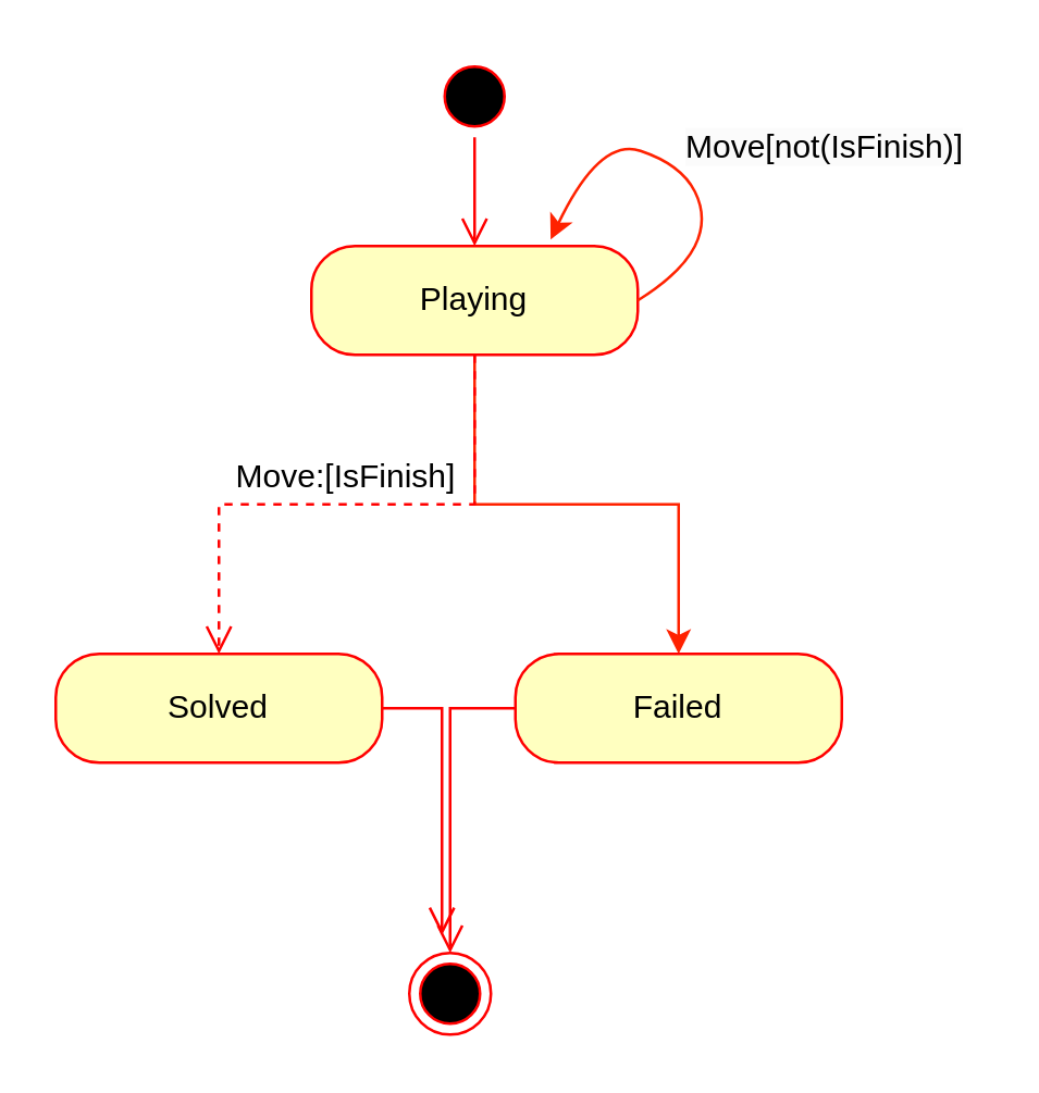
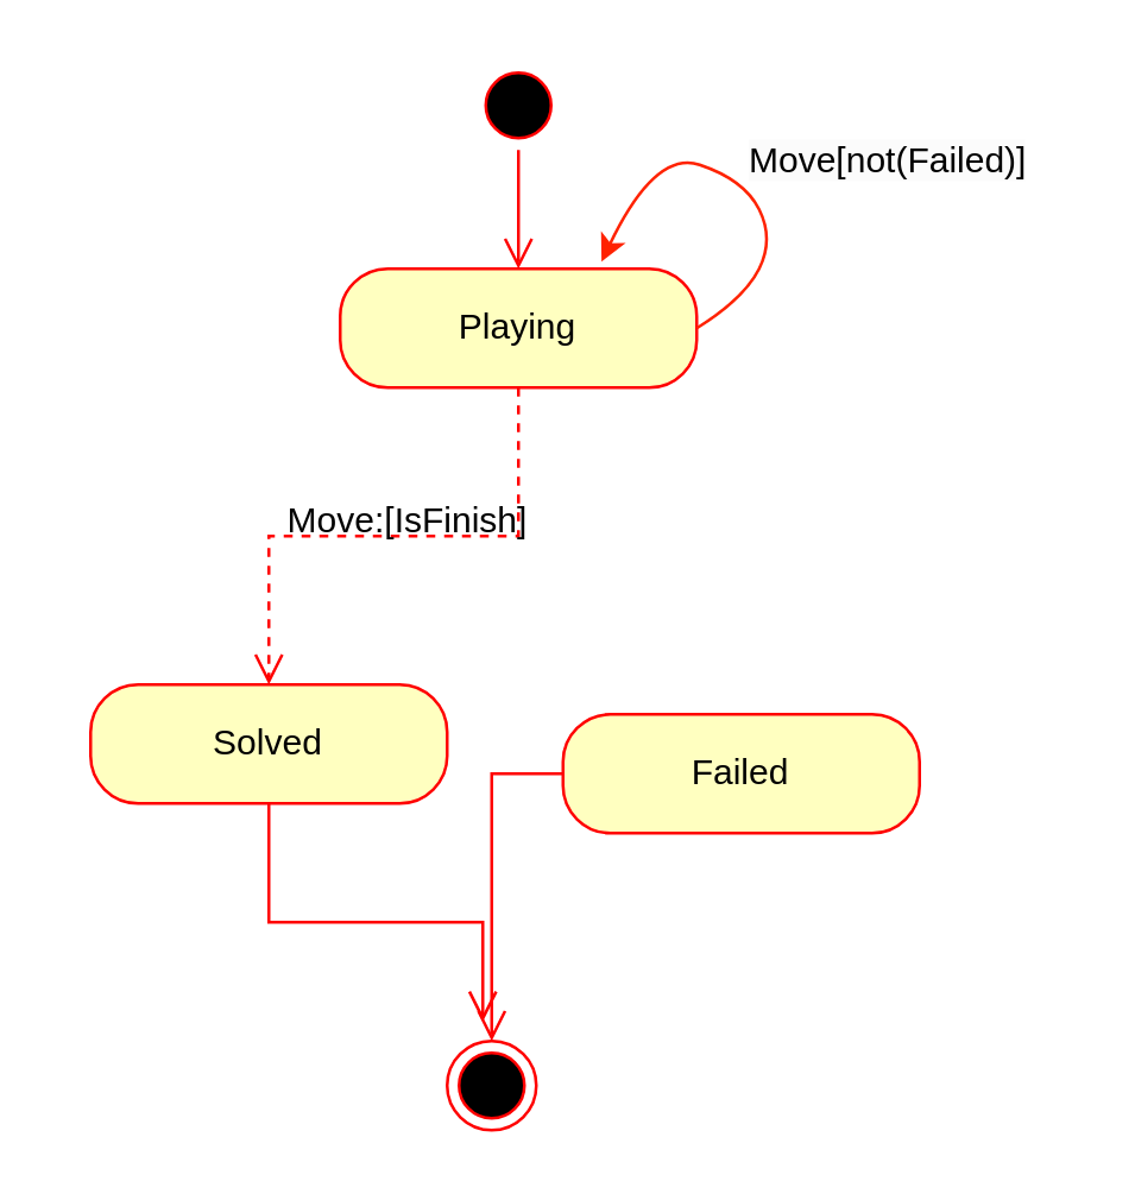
- <mxCell id="14" value="&lt;span style=&quot;color: rgb(0, 0, 0); font-family: Helvetica; font-size: 12px; font-style: normal; font-variant-ligatures: normal; font-variant-caps: normal; font-weight: 400; letter-spacing: normal; orphans: 2; text-align: center; text-indent: 0px; text-transform: none; widows: 2; word-spacing: 0px; -webkit-text-stroke-width: 0px; background-color: rgb(251, 251, 251); text-decoration-thickness: initial; text-decoration-style: initial; text-decoration-color: initial; float: none; display: inline !important;&quot;&gt;Move[not(IsFinish)]&lt;/span&gt;" style="text;whiteSpace=wrap;html=1;" vertex="1" parent="1"><mxGeometry x="250" y="40" width="110" height="40" as="geometry" /></mxCell>
+ <mxCell id="14" value="&lt;span style=&quot;color: rgb(0, 0, 0); font-family: Helvetica; font-size: 12px; font-style: normal; font-variant-ligatures: normal; font-variant-caps: normal; font-weight: 400; letter-spacing: normal; orphans: 2; text-align: center; text-indent: 0px; text-transform: none; widows: 2; word-spacing: 0px; -webkit-text-stroke-width: 0px; background-color: rgb(251, 251, 251); text-decoration-thickness: initial; text-decoration-style: initial; text-decoration-color: initial; float: none; display: inline !important;&quot;&gt;Move[not(Failed)]&lt;/span&gt;" style="text;whiteSpace=wrap;html=1;" vertex="1" parent="1"><mxGeometry x="250" y="40" width="110" height="40" as="geometry" /></mxCell>
- <mxCell id="12" value="Move:[IsFinish]" style="text;html=1;align=center;verticalAlign=middle;whiteSpace=wrap;rounded=0;" vertex="1" parent="1"><mxGeometry x="80" y="160" width="94" height="30" as="geometry" /></mxCell>
+ <mxCell id="12" value="Move:[IsFinish]" style="text;html=1;align=center;verticalAlign=middle;whiteSpace=wrap;rounded=0;" vertex="1" parent="1"><mxGeometry x="90" y="160" width="94" height="30" as="geometry" /></mxCell>
- <mxCell id="5" style="edgeStyle=orthogonalEdgeStyle;rounded=0;orthogonalLoop=1;jettySize=auto;html=1;entryX=0.5;entryY=0;entryDx=0;entryDy=0;strokeColor=#FF2200;" edge="1" parent="1" source="6" target="8"><mxGeometry relative="1" as="geometry" /></mxCell>
- <mxCell id="11" value="Solved" style="rounded=1;whiteSpace=wrap;html=1;arcSize=40;fontColor=#000000;fillColor=#ffffc0;strokeColor=#ff0000;" vertex="1" parent="1"><mxGeometry x="20" y="240" width="120" height="40" as="geometry" /></mxCell>
+ <mxCell id="11" value="Solved" style="rounded=1;whiteSpace=wrap;html=1;arcSize=40;fontColor=#000000;fillColor=#ffffc0;strokeColor=#ff0000;" vertex="1" parent="1"><mxGeometry x="30" y="230" width="120" height="40" as="geometry" /></mxCell>
